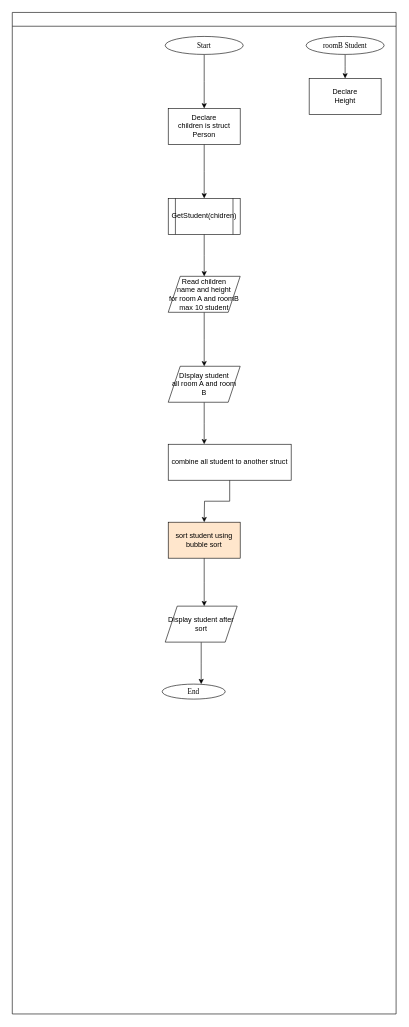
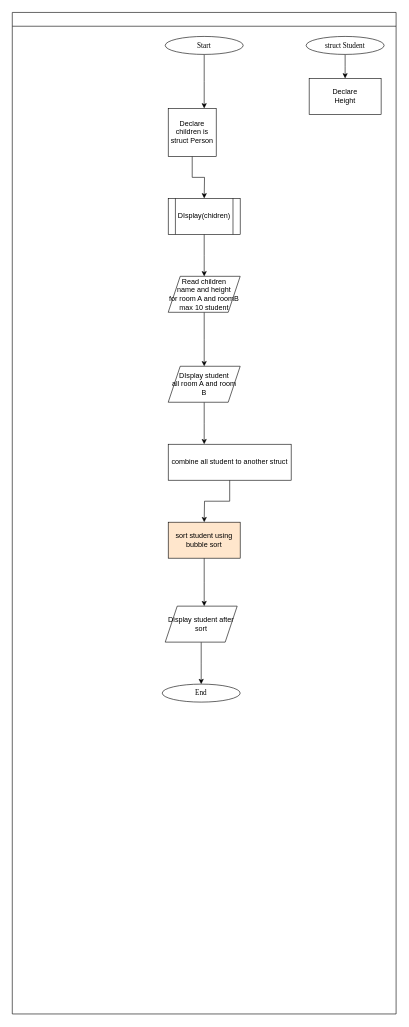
- <mxCell id="8" value="&lt;font data-font-src=&quot;https://fonts.googleapis.com/css?family=Sarabun&quot; face=&quot;Sarabun&quot;&gt;roomB Student&lt;/font&gt;" style="ellipse;whiteSpace=wrap;html=1;" parent="2" vertex="1"><mxGeometry x="490" y="40" width="130" height="30" as="geometry" /></mxCell>
+ <mxCell id="8" value="&lt;font data-font-src=&quot;https://fonts.googleapis.com/css?family=Sarabun&quot; face=&quot;Sarabun&quot;&gt;struct Student&lt;/font&gt;" style="ellipse;whiteSpace=wrap;html=1;" parent="2" vertex="1"><mxGeometry x="490" y="40" width="130" height="30" as="geometry" /></mxCell>
- <mxCell id="6" value="Declare&lt;div&gt;&lt;span style=&quot;background-color: initial;&quot;&gt;children is struct Person&lt;/span&gt;&lt;/div&gt;" style="rounded=0;whiteSpace=wrap;html=1;" parent="2" vertex="1"><mxGeometry x="260" y="160" width="120" height="60" as="geometry" /></mxCell>
+ <mxCell id="6" value="Declare&lt;div&gt;&lt;span style=&quot;background-color: initial;&quot;&gt;children is struct Person&lt;/span&gt;&lt;/div&gt;" style="rounded=0;whiteSpace=wrap;html=1;" parent="2" vertex="1"><mxGeometry x="260" y="160" width="80" height="80" as="geometry" /></mxCell>
- <mxCell id="11" value="GetStudent(chidren)" style="shape=process;whiteSpace=wrap;html=1;backgroundOutline=1;" vertex="1" parent="2"><mxGeometry x="260" y="310" width="120" height="60" as="geometry" /></mxCell>
+ <mxCell id="11" value="DIsplay(chidren)" style="shape=process;whiteSpace=wrap;html=1;backgroundOutline=1;" vertex="1" parent="2"><mxGeometry x="260" y="310" width="120" height="60" as="geometry" /></mxCell>
- <mxCell id="22" value="&lt;font data-font-src=&quot;https://fonts.googleapis.com/css?family=Sarabun&quot; face=&quot;Sarabun&quot;&gt;End&lt;/font&gt;" style="ellipse;whiteSpace=wrap;html=1;" vertex="1" parent="2"><mxGeometry x="250" y="1120" width="105" height="25" as="geometry" /></mxCell>
+ <mxCell id="22" value="&lt;font data-font-src=&quot;https://fonts.googleapis.com/css?family=Sarabun&quot; face=&quot;Sarabun&quot;&gt;End&lt;/font&gt;" style="ellipse;whiteSpace=wrap;html=1;" vertex="1" parent="2"><mxGeometry x="250" y="1120" width="130" height="30" as="geometry" /></mxCell>
